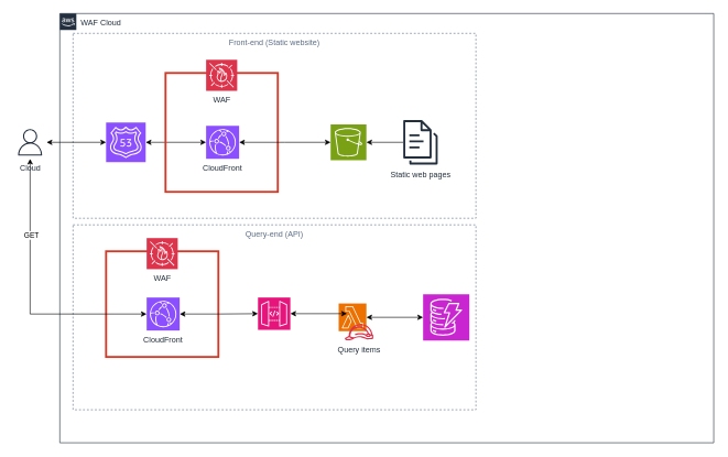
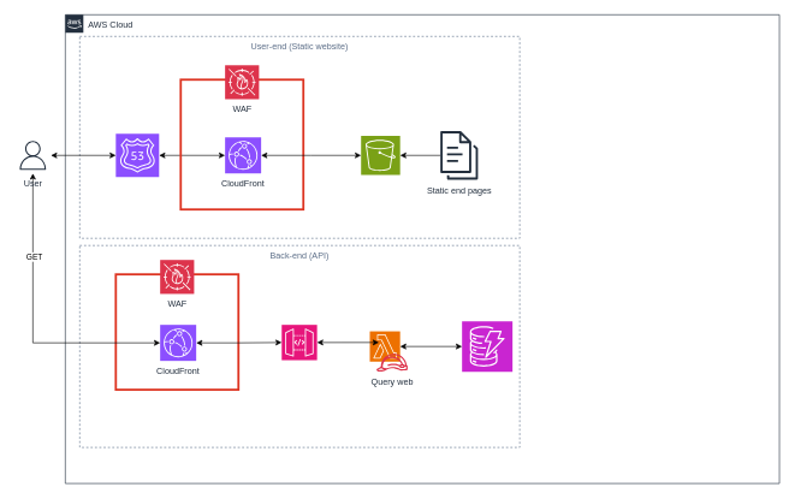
- <mxCell id="2" value="WAF Cloud" style="points=[[0,0],[0.25,0],[0.5,0],[0.75,0],[1,0],[1,0.25],[1,0.5],[1,0.75],[1,1],[0.75,1],[0.5,1],[0.25,1],[0,1],[0,0.75],[0,0.5],[0,0.25]];outlineConnect=0;gradientColor=none;html=1;whiteSpace=wrap;fontSize=12;fontStyle=0;container=1;pointerEvents=0;collapsible=0;recursiveResize=0;shape=mxgraph.aws4.group;grIcon=mxgraph.aws4.group_aws_cloud_alt;strokeColor=#232F3E;fillColor=none;verticalAlign=top;align=left;spacingLeft=30;fontColor=#232F3E;dashed=0;" parent="1" vertex="1"><mxGeometry x="90" y="20" width="990" height="650" as="geometry" /></mxCell>
+ <mxCell id="2" value="AWS Cloud" style="points=[[0,0],[0.25,0],[0.5,0],[0.75,0],[1,0],[1,0.25],[1,0.5],[1,0.75],[1,1],[0.75,1],[0.5,1],[0.25,1],[0,1],[0,0.75],[0,0.5],[0,0.25]];outlineConnect=0;gradientColor=none;html=1;whiteSpace=wrap;fontSize=12;fontStyle=0;container=1;pointerEvents=0;collapsible=0;recursiveResize=0;shape=mxgraph.aws4.group;grIcon=mxgraph.aws4.group_aws_cloud_alt;strokeColor=#232F3E;fillColor=none;verticalAlign=top;align=left;spacingLeft=30;fontColor=#232F3E;dashed=0;" parent="1" vertex="1"><mxGeometry x="90" y="20" width="990" height="650" as="geometry" /></mxCell>
- <mxCell id="3" value="Front-end (Static website)" style="fillColor=none;strokeColor=#5A6C86;dashed=1;verticalAlign=top;fontStyle=0;fontColor=#5A6C86;whiteSpace=wrap;html=1;" parent="2" vertex="1"><mxGeometry x="20" y="30" width="610" height="280" as="geometry" /></mxCell>
+ <mxCell id="3" value="User-end (Static website)" style="fillColor=none;strokeColor=#5A6C86;dashed=1;verticalAlign=top;fontStyle=0;fontColor=#5A6C86;whiteSpace=wrap;html=1;" parent="2" vertex="1"><mxGeometry x="20" y="30" width="610" height="280" as="geometry" /></mxCell>
- <mxCell id="26" value="Cloud" style="sketch=0;outlineConnect=0;fontColor=#232F3E;gradientColor=none;strokeColor=#232F3E;fillColor=#ffffff;dashed=0;verticalLabelPosition=bottom;verticalAlign=top;align=center;html=1;fontSize=12;fontStyle=0;aspect=fixed;shape=mxgraph.aws4.resourceIcon;resIcon=mxgraph.aws4.user;" parent="1" vertex="1"><mxGeometry x="20" y="190" width="50" height="50" as="geometry" /></mxCell>
+ <mxCell id="26" value="User" style="sketch=0;outlineConnect=0;fontColor=#232F3E;gradientColor=none;strokeColor=#232F3E;fillColor=#ffffff;dashed=0;verticalLabelPosition=bottom;verticalAlign=top;align=center;html=1;fontSize=12;fontStyle=0;aspect=fixed;shape=mxgraph.aws4.resourceIcon;resIcon=mxgraph.aws4.user;" parent="1" vertex="1"><mxGeometry x="20" y="190" width="50" height="50" as="geometry" /></mxCell>
- <mxCell id="6" value="Static web pages" style="sketch=0;outlineConnect=0;fontColor=#232F3E;gradientColor=none;fillColor=#232F3D;strokeColor=none;dashed=0;verticalLabelPosition=bottom;verticalAlign=top;align=center;html=1;fontSize=12;fontStyle=0;aspect=fixed;pointerEvents=1;shape=mxgraph.aws4.documents3;" parent="2" vertex="1"><mxGeometry x="520" y="159.4" width="52.04" height="71.2" as="geometry" /></mxCell>
+ <mxCell id="6" value="Static end pages" style="sketch=0;outlineConnect=0;fontColor=#232F3E;gradientColor=none;fillColor=#232F3D;strokeColor=none;dashed=0;verticalLabelPosition=bottom;verticalAlign=top;align=center;html=1;fontSize=12;fontStyle=0;aspect=fixed;pointerEvents=1;shape=mxgraph.aws4.documents3;" parent="2" vertex="1"><mxGeometry x="520" y="159.4" width="52.04" height="71.2" as="geometry" /></mxCell>
- <mxCell id="13" value="Query-end (API)" style="fillColor=none;strokeColor=#5A6C86;dashed=1;verticalAlign=top;fontStyle=0;fontColor=#5A6C86;whiteSpace=wrap;html=1;" parent="2" vertex="1"><mxGeometry x="20" y="320" width="610" height="280" as="geometry" /></mxCell>
+ <mxCell id="13" value="Back-end (API)" style="fillColor=none;strokeColor=#5A6C86;dashed=1;verticalAlign=top;fontStyle=0;fontColor=#5A6C86;whiteSpace=wrap;html=1;" parent="2" vertex="1"><mxGeometry x="20" y="320" width="610" height="280" as="geometry" /></mxCell>
- <mxCell id="21" value="Query items" style="sketch=0;outlineConnect=0;fontColor=#232F3E;gradientColor=none;fillColor=#DD344C;strokeColor=none;dashed=0;verticalLabelPosition=bottom;verticalAlign=top;align=center;html=1;fontSize=12;fontStyle=0;aspect=fixed;pointerEvents=1;shape=mxgraph.aws4.role;" parent="2" vertex="1"><mxGeometry x="431" y="470" width="43.95" height="24.79" as="geometry" /></mxCell>
+ <mxCell id="21" value="Query web" style="sketch=0;outlineConnect=0;fontColor=#232F3E;gradientColor=none;fillColor=#DD344C;strokeColor=none;dashed=0;verticalLabelPosition=bottom;verticalAlign=top;align=center;html=1;fontSize=12;fontStyle=0;aspect=fixed;pointerEvents=1;shape=mxgraph.aws4.role;" parent="2" vertex="1"><mxGeometry x="431" y="470" width="43.95" height="24.79" as="geometry" /></mxCell>
